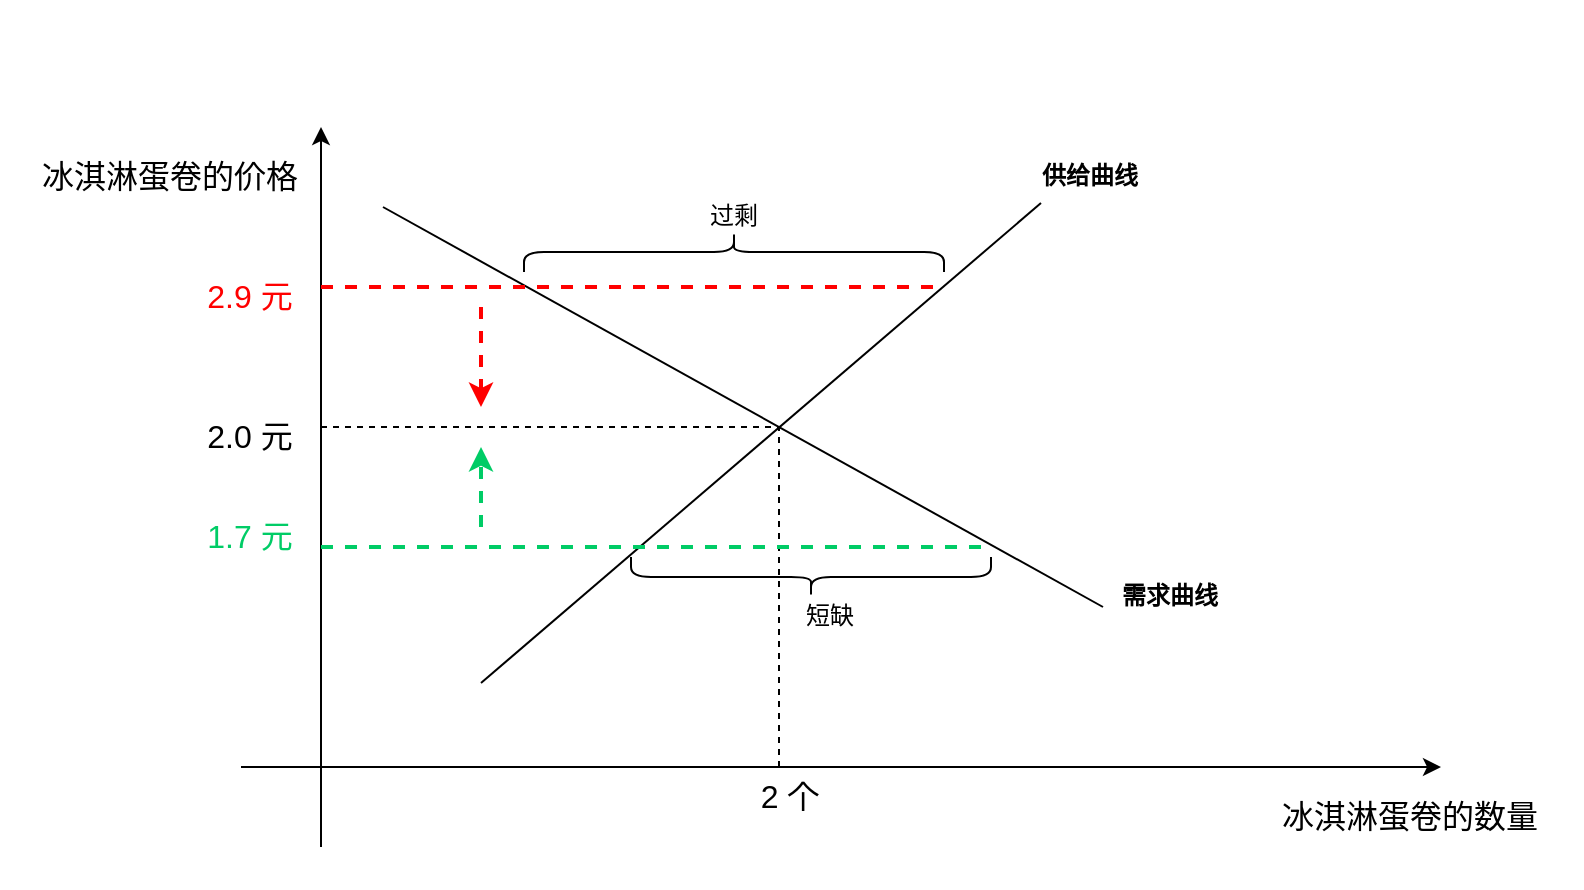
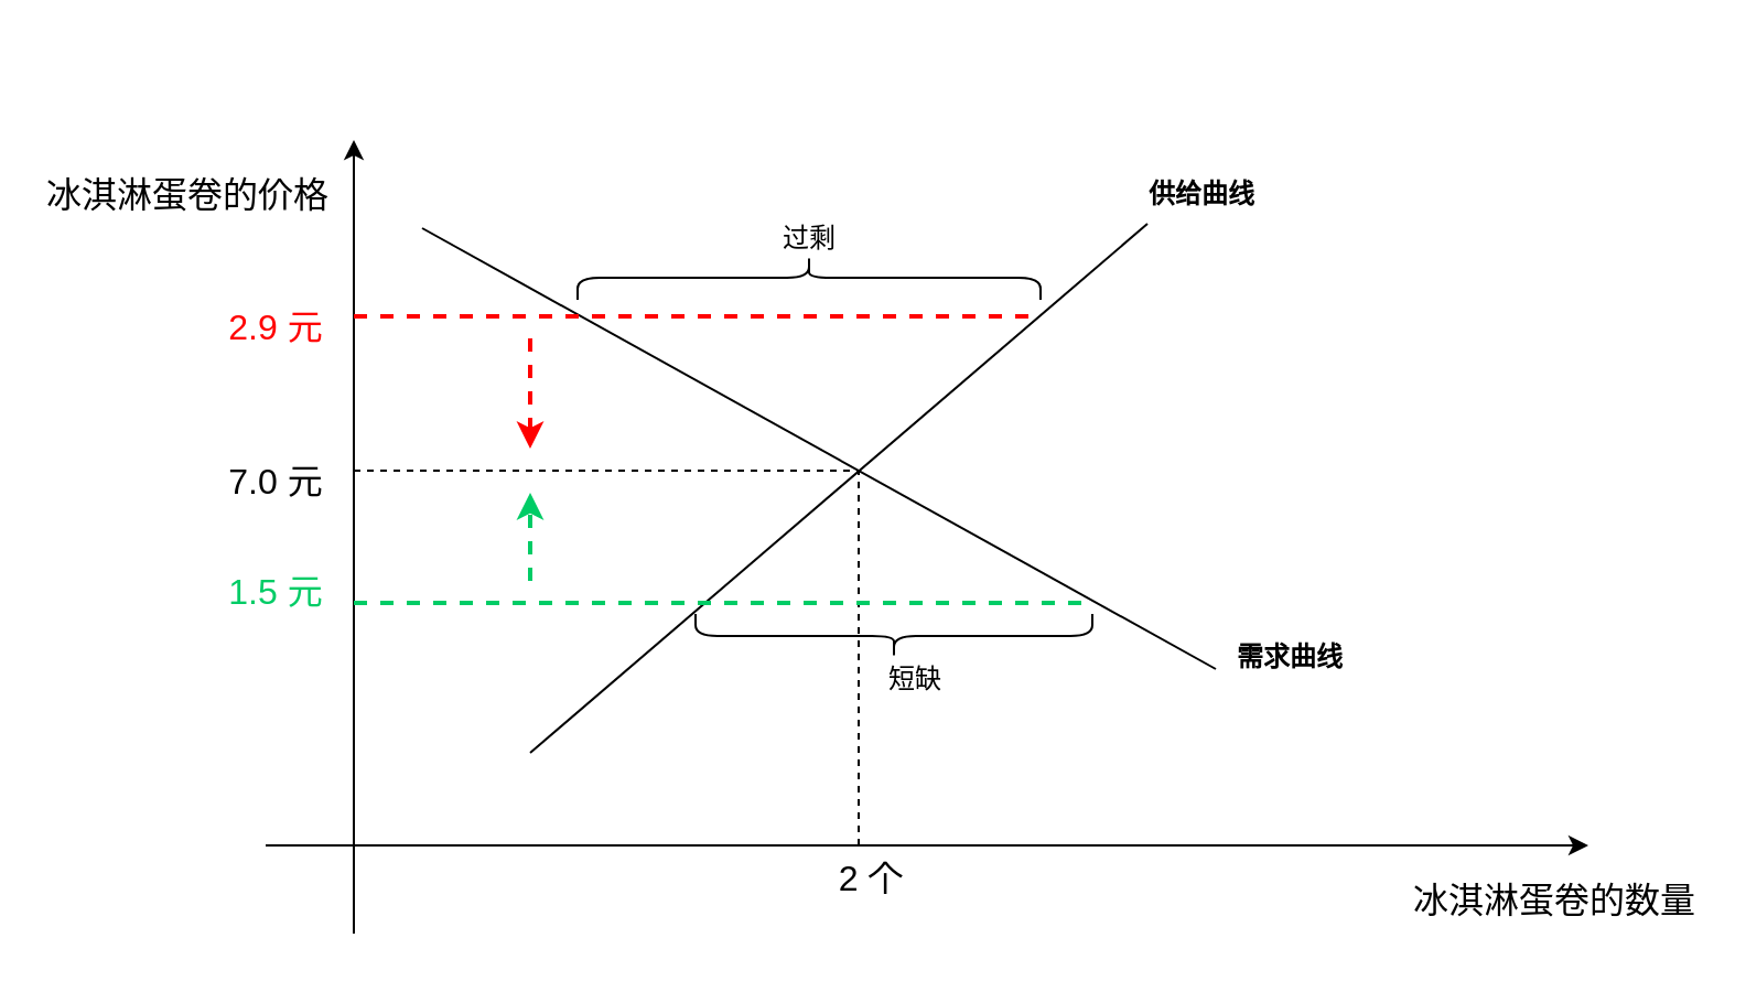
- <mxCell id="10" value="2.0 元" style="text;html=1;strokeColor=none;fillColor=none;align=center;verticalAlign=middle;whiteSpace=wrap;rounded=0;fontSize=16;" vertex="1" parent="1"><mxGeometry x="100" y="203" width="50" height="30" as="geometry" /></mxCell>
+ <mxCell id="10" value="7.0 元" style="text;html=1;strokeColor=none;fillColor=none;align=center;verticalAlign=middle;whiteSpace=wrap;rounded=0;fontSize=16;" vertex="1" parent="1"><mxGeometry x="100" y="203" width="50" height="30" as="geometry" /></mxCell>
- <mxCell id="16" value="1.7 元" style="text;html=1;strokeColor=none;fillColor=none;align=center;verticalAlign=middle;whiteSpace=wrap;rounded=0;fontSize=16;fontColor=#00CC66;" vertex="1" parent="1"><mxGeometry x="100" y="253" width="50" height="30" as="geometry" /></mxCell>
+ <mxCell id="16" value="1.5 元" style="text;html=1;strokeColor=none;fillColor=none;align=center;verticalAlign=middle;whiteSpace=wrap;rounded=0;fontSize=16;fontColor=#00CC66;" vertex="1" parent="1"><mxGeometry x="100" y="253" width="50" height="30" as="geometry" /></mxCell>
